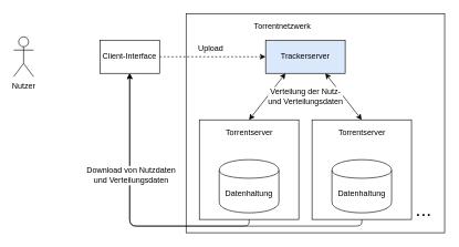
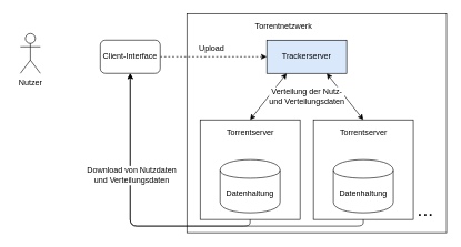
- <mxCell id="2" value="Nutzer" style="shape=umlActor;verticalLabelPosition=bottom;labelBackgroundColor=#ffffff;verticalAlign=top;html=1;outlineConnect=0;" parent="1" vertex="1"><mxGeometry x="20" y="55" width="30" height="60" as="geometry" /></mxCell>
+ <mxCell id="2" value="Nutzer" style="shape=umlActor;verticalLabelPosition=bottom;labelBackgroundColor=#ffffff;verticalAlign=top;html=1;outlineConnect=0;" parent="1" vertex="1"><mxGeometry x="30" y="50" width="30" height="60" as="geometry" /></mxCell>
- <mxCell id="7" value="Client-Interface" style="rounded=0;whiteSpace=wrap;html=1;" parent="1" vertex="1"><mxGeometry x="150" y="60" width="90" height="50" as="geometry" /></mxCell>
+ <mxCell id="7" value="Client-Interface" style="whiteSpace=wrap;html=1;rounded=1;" parent="1" vertex="1"><mxGeometry x="150" y="60" width="90" height="50" as="geometry" /></mxCell>
